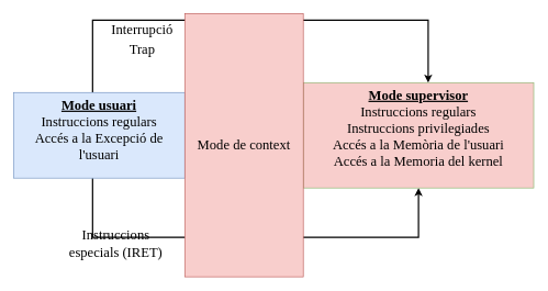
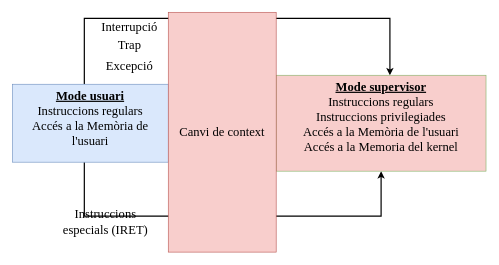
+ <mxCell id="8" value="Excepció" style="text;html=1;align=center;verticalAlign=middle;resizable=0;points=[];autosize=1;strokeColor=none;fontFamily=Comic Sans MS;fontSize=21;" parent="1" vertex="1"><mxGeometry x="165" y="95" width="100" height="30" as="geometry" /></mxCell>
- <mxCell id="4" value="&lt;b style=&quot;font-size: 21px;&quot;&gt;&lt;u style=&quot;font-size: 21px;&quot;&gt;Mode usuari&lt;br style=&quot;font-size: 21px;&quot;&gt;&lt;/u&gt;&lt;/b&gt;Instruccions regulars&lt;br style=&quot;font-size: 21px;&quot;&gt;Accés a la Excepció de l'usuari" style="rounded=0;whiteSpace=wrap;html=1;fillColor=#dae8fc;strokeColor=#6c8ebf;fontFamily=Comic Sans MS;verticalAlign=top;fontSize=21;" parent="1" vertex="1"><mxGeometry x="20" y="140" width="260" height="130" as="geometry" /></mxCell>
+ <mxCell id="4" value="&lt;b style=&quot;font-size: 21px;&quot;&gt;&lt;u style=&quot;font-size: 21px;&quot;&gt;Mode usuari&lt;br style=&quot;font-size: 21px;&quot;&gt;&lt;/u&gt;&lt;/b&gt;Instruccions regulars&lt;br style=&quot;font-size: 21px;&quot;&gt;Accés a la Memòria de l'usuari" style="rounded=0;whiteSpace=wrap;html=1;fillColor=#dae8fc;strokeColor=#6c8ebf;fontFamily=Comic Sans MS;verticalAlign=top;fontSize=21;" parent="1" vertex="1"><mxGeometry x="20" y="140" width="260" height="130" as="geometry" /></mxCell>
- <mxCell id="6" value="Mode de context" style="rounded=0;whiteSpace=wrap;html=1;fillColor=#f8cecc;strokeColor=#b85450;fontFamily=Comic Sans MS;fontSize=21;" parent="1" vertex="1"><mxGeometry x="280" y="20" width="180" height="400" as="geometry" /></mxCell>
+ <mxCell id="6" value="Canvi de context" style="rounded=0;whiteSpace=wrap;html=1;fillColor=#f8cecc;strokeColor=#b85450;fontFamily=Comic Sans MS;fontSize=21;" parent="1" vertex="1"><mxGeometry x="280" y="20" width="180" height="400" as="geometry" /></mxCell>
